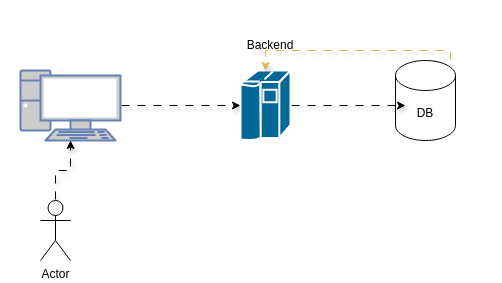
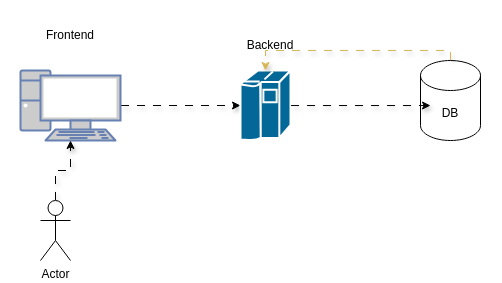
+ <mxCell id="6" value="Frontend" style="text;html=1;align=center;verticalAlign=middle;whiteSpace=wrap;rounded=0;" vertex="1" parent="1"><mxGeometry x="40" y="20" width="60" height="30" as="geometry" /></mxCell>
- <mxCell id="7" value="DB" style="shape=cylinder3;whiteSpace=wrap;html=1;boundedLbl=1;backgroundOutline=1;size=15;" vertex="1" parent="1"><mxGeometry x="395" y="60" width="60" height="80" as="geometry" /></mxCell>
+ <mxCell id="7" value="DB" style="shape=cylinder3;whiteSpace=wrap;html=1;boundedLbl=1;backgroundOutline=1;size=15;" vertex="1" parent="1"><mxGeometry x="420" y="60" width="60" height="80" as="geometry" /></mxCell>
